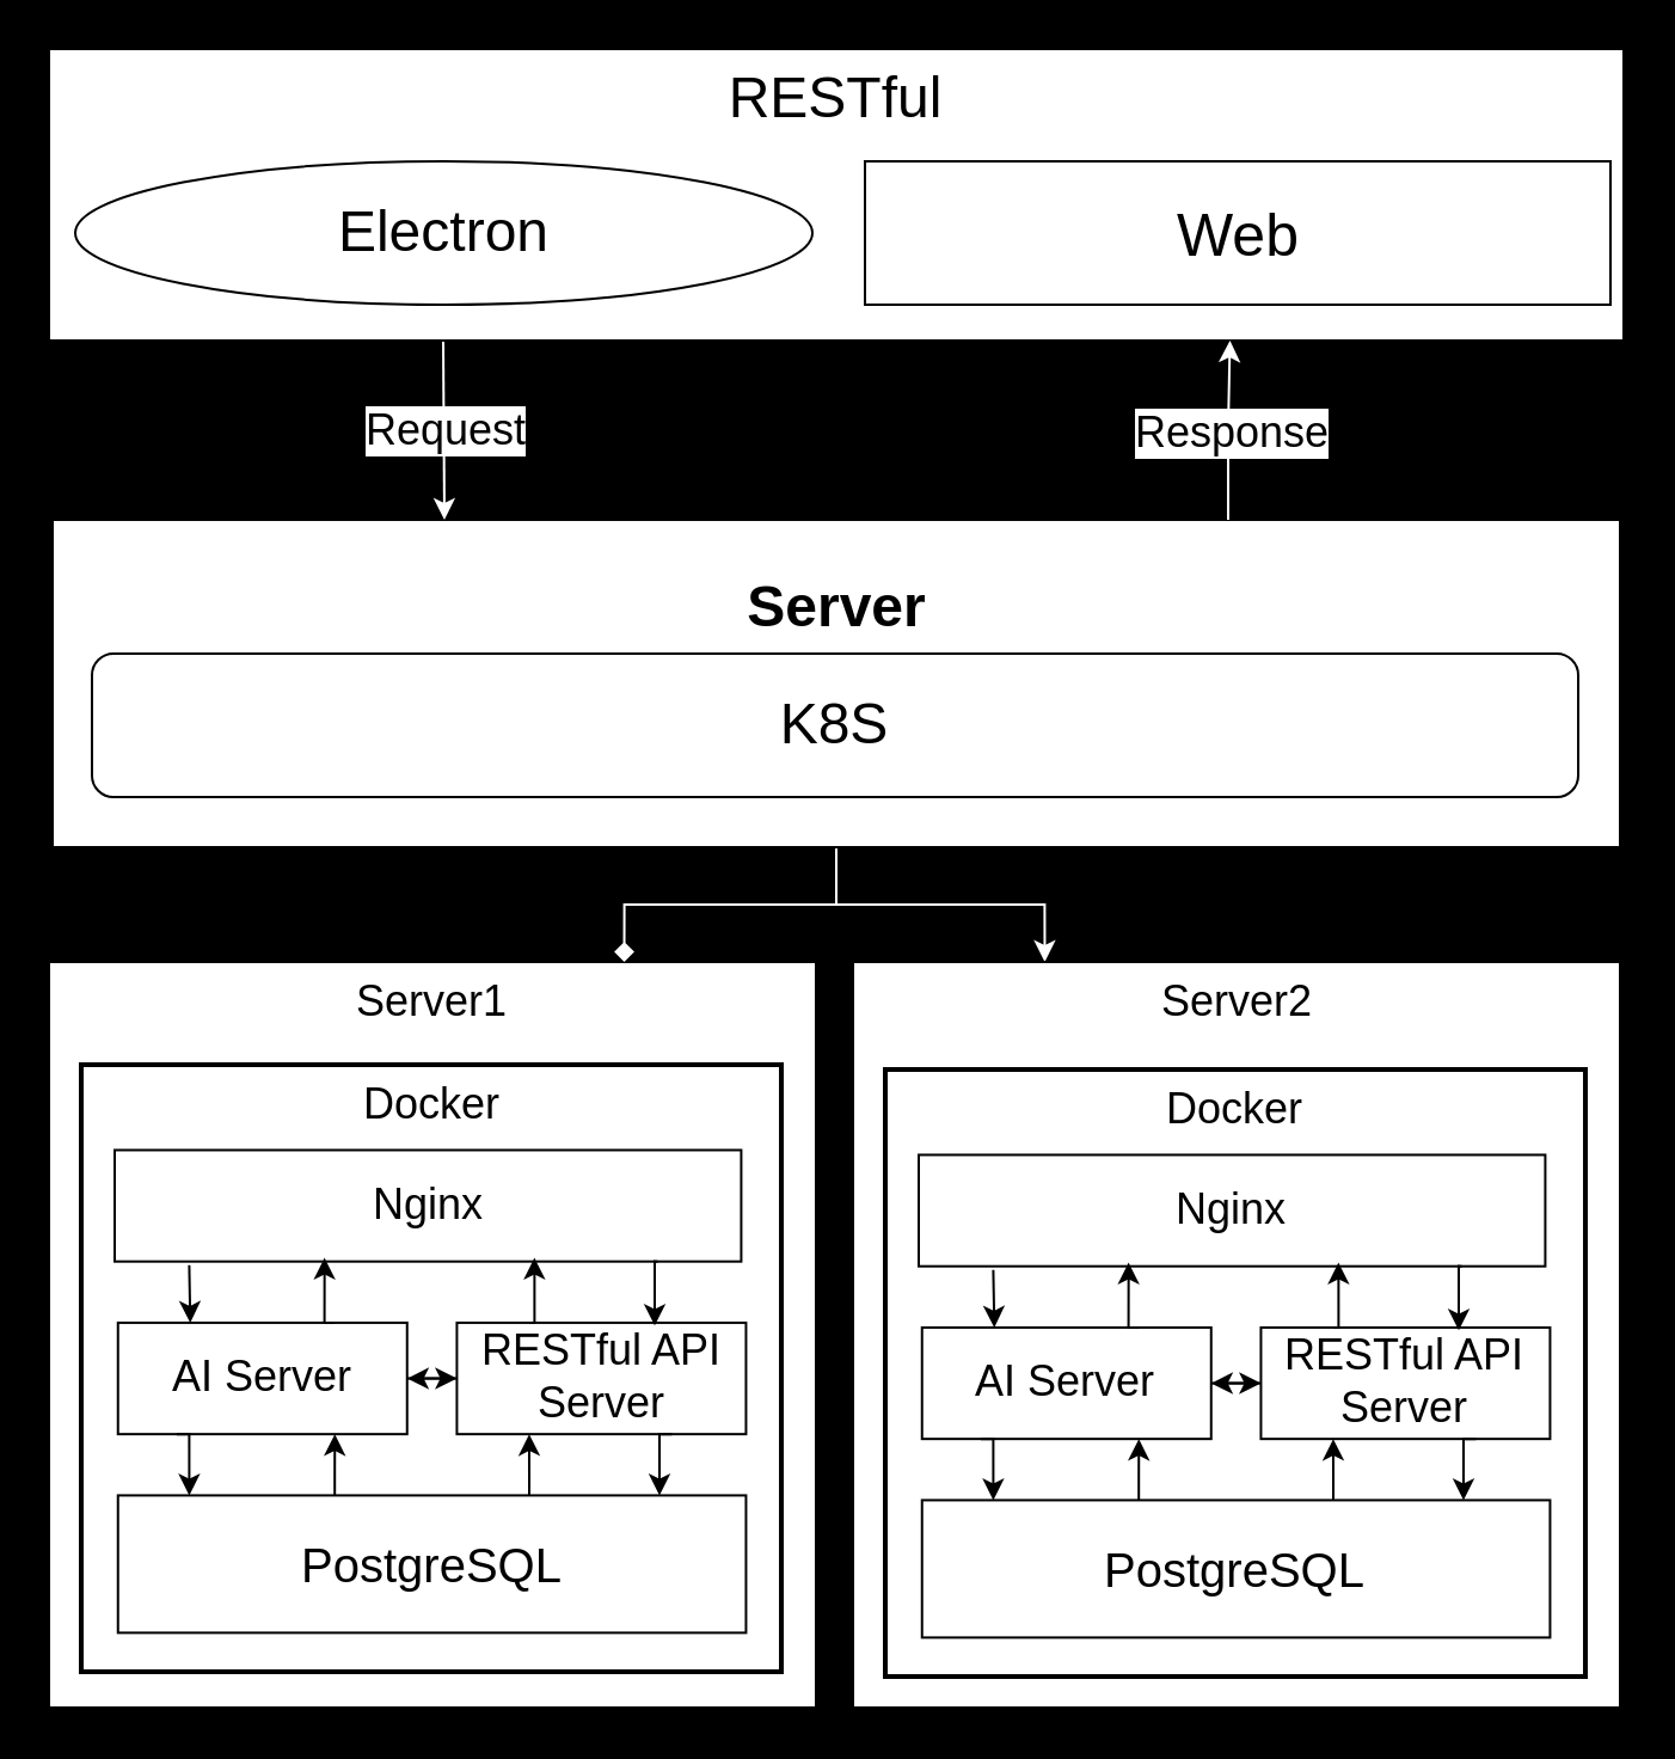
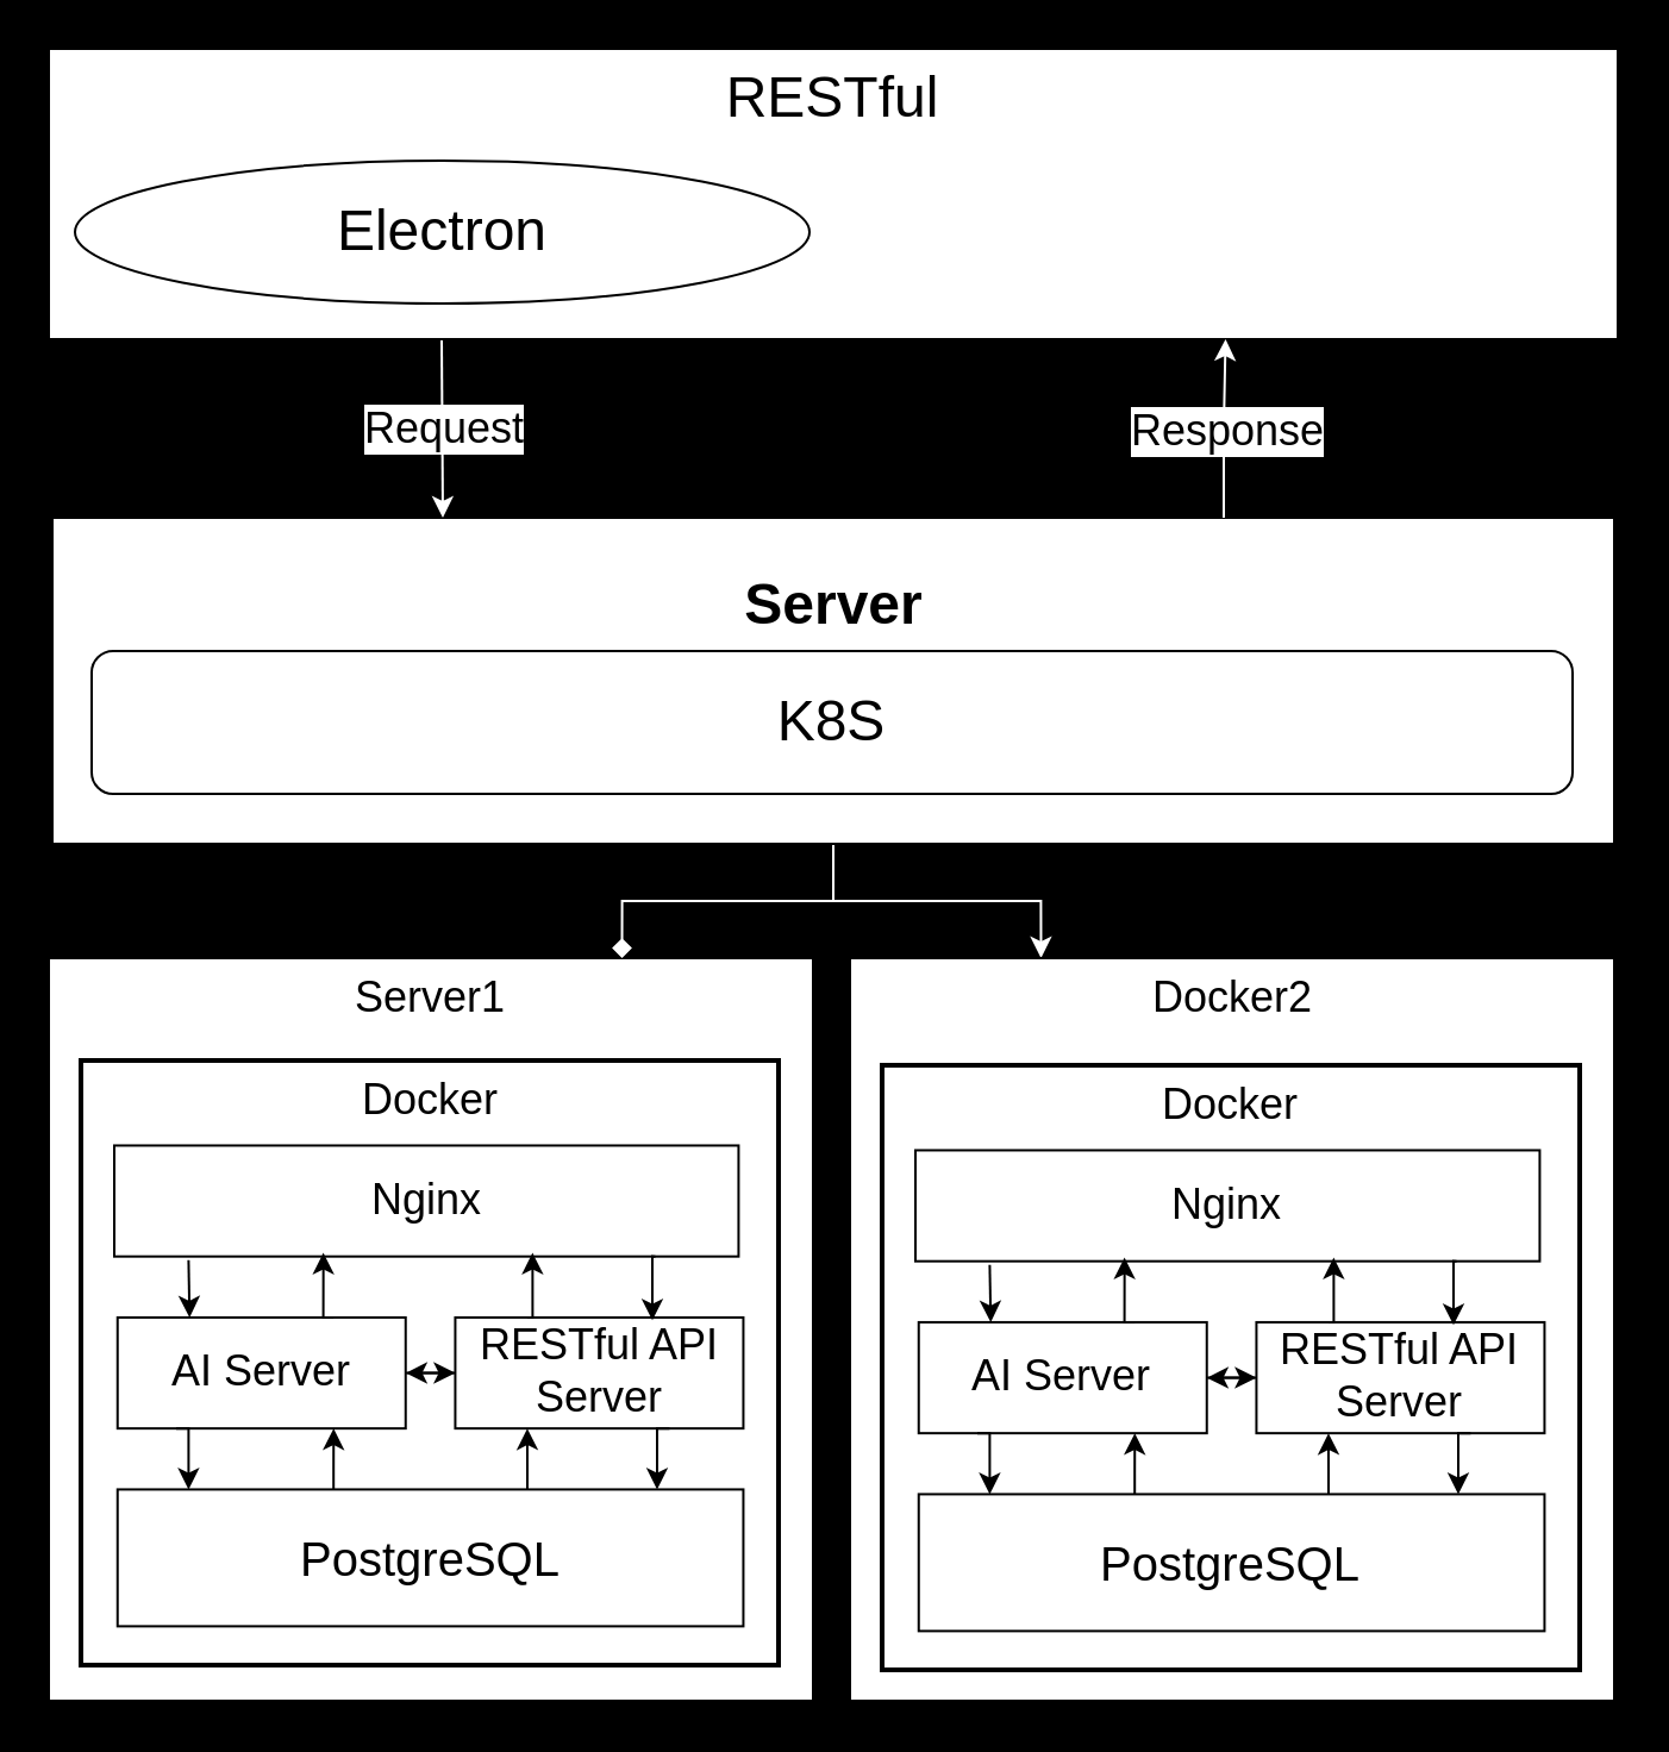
- <mxCell id="14" value="&lt;font style=&quot;font-size: 25px;&quot;&gt;Web&lt;/font&gt;" style="rounded=0;whiteSpace=wrap;html=1;" parent="7" vertex="1"><mxGeometry x="341.5" y="47" width="312" height="60" as="geometry" /></mxCell>
- <mxCell id="31" value="&lt;font style=&quot;font-size: 18px;&quot;&gt;Server2&lt;/font&gt;" style="rounded=0;whiteSpace=wrap;html=1;verticalAlign=top;" parent="1" vertex="1"><mxGeometry x="356.5" y="402" width="321" height="312" as="geometry" /></mxCell>
+ <mxCell id="31" value="&lt;font style=&quot;font-size: 18px;&quot;&gt;Docker2&lt;/font&gt;" style="rounded=0;whiteSpace=wrap;html=1;verticalAlign=top;" parent="1" vertex="1"><mxGeometry x="356.5" y="402" width="321" height="312" as="geometry" /></mxCell>
